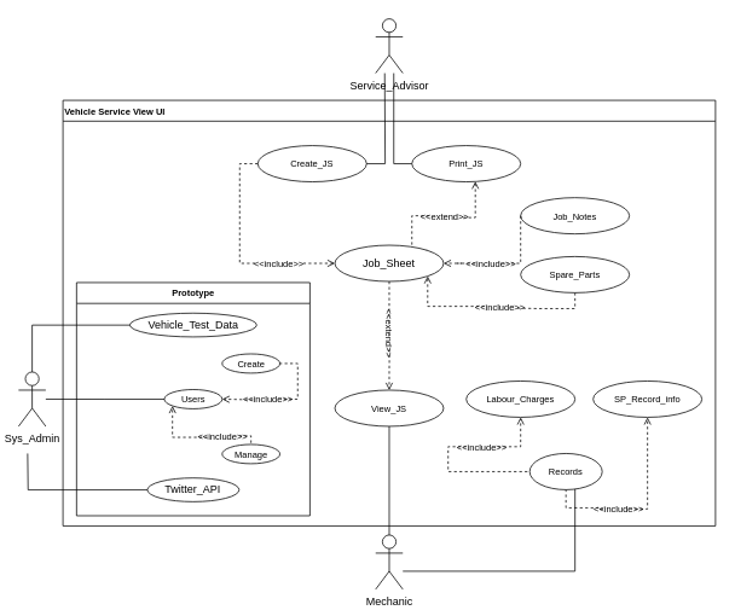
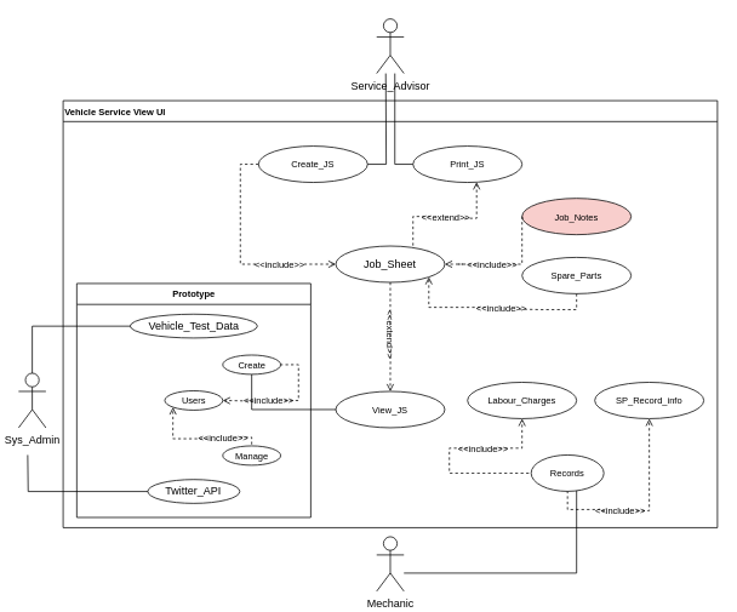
- <mxCell id="13" value="Job_Notes" style="ellipse;whiteSpace=wrap;html=1;fontSize=10;" parent="3" vertex="1"><mxGeometry x="505" y="107.5" width="120" height="40" as="geometry" /></mxCell>
+ <mxCell id="13" value="Job_Notes" style="ellipse;whiteSpace=wrap;html=1;fontSize=10;fillColor=#f8cecc;" parent="3" vertex="1"><mxGeometry x="505" y="107.5" width="120" height="40" as="geometry" /></mxCell>
- <mxCell id="53" style="edgeStyle=orthogonalEdgeStyle;rounded=0;orthogonalLoop=1;jettySize=auto;html=1;fontSize=10;startArrow=none;startFill=0;endArrow=none;endFill=0;" parent="1" source="34" target="51" edge="1"><mxGeometry relative="1" as="geometry" /></mxCell>
- <mxCell id="46" style="edgeStyle=orthogonalEdgeStyle;rounded=0;orthogonalLoop=1;jettySize=auto;html=1;entryX=0.5;entryY=0;entryDx=0;entryDy=0;entryPerimeter=0;fontSize=10;startArrow=none;startFill=0;endArrow=none;endFill=0;" parent="1" source="47" target="49" edge="1"><mxGeometry relative="1" as="geometry" /></mxCell>
+ <mxCell id="46" style="edgeStyle=orthogonalEdgeStyle;rounded=0;orthogonalLoop=1;jettySize=auto;html=1;fontSize=10;startArrow=none;startFill=0;endArrow=none;endFill=0;" parent="1" source="47" target="36" edge="1"><mxGeometry relative="1" as="geometry" /></mxCell>
